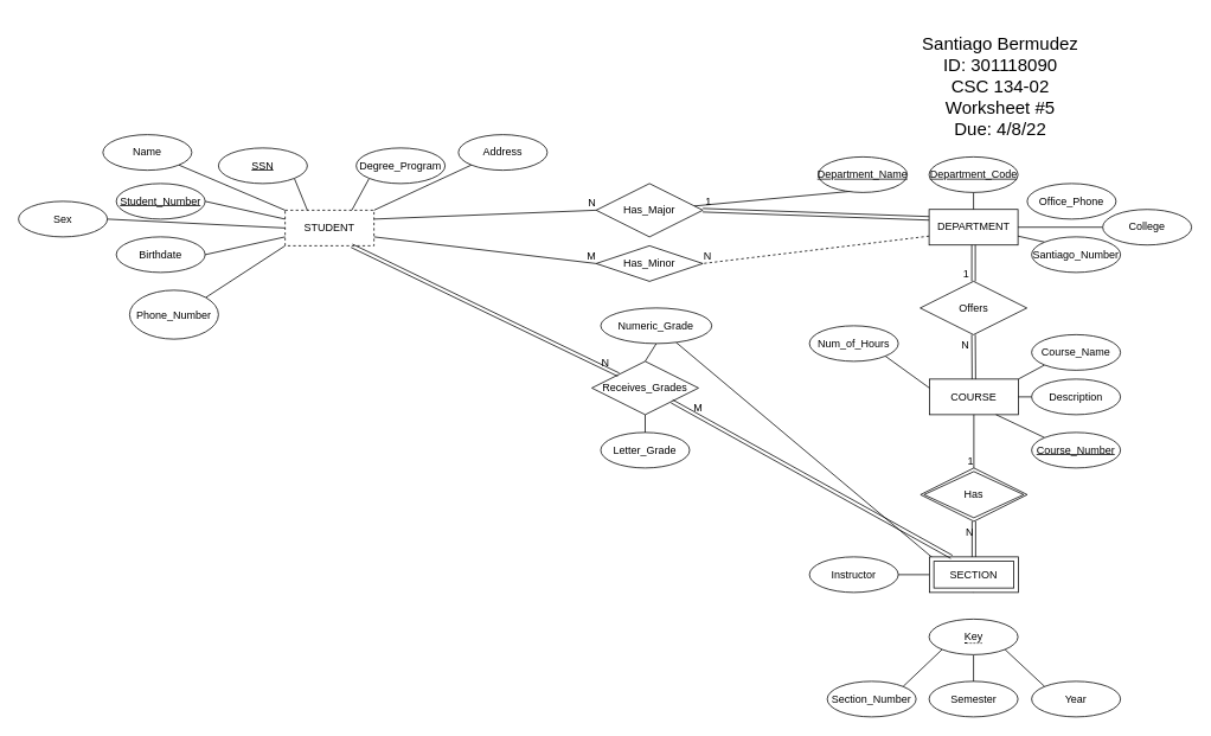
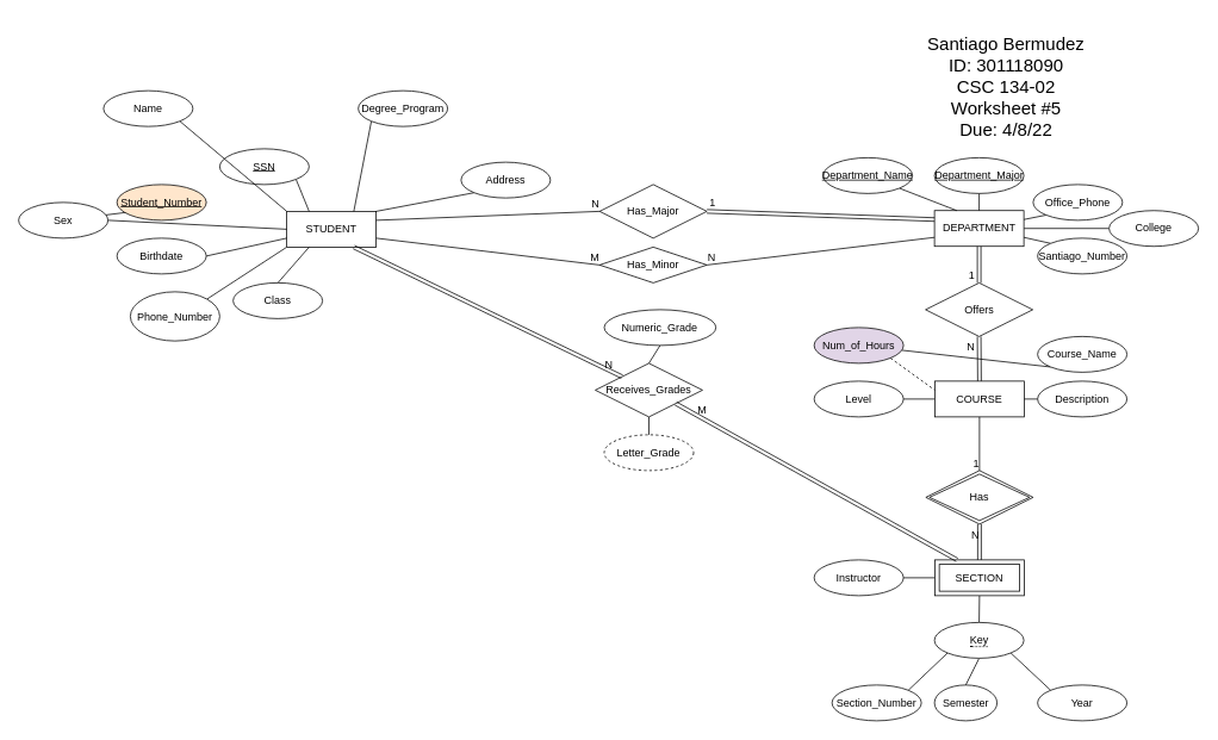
- <mxCell id="7" value="Name" style="ellipse;whiteSpace=wrap;html=1;align=center;" parent="1" vertex="1"><mxGeometry x="115" y="151" width="100" height="40" as="geometry" /></mxCell>
+ <mxCell id="7" value="Name" style="ellipse;whiteSpace=wrap;html=1;align=center;" parent="1" vertex="1"><mxGeometry x="115" y="101" width="100" height="40" as="geometry" /></mxCell>
- <mxCell id="9" value="Address" style="ellipse;whiteSpace=wrap;html=1;align=center;labelBackgroundColor=#ffffff;" parent="1" vertex="1"><mxGeometry x="515" y="151" width="100" height="40" as="geometry" /></mxCell>
+ <mxCell id="9" value="Address" style="ellipse;whiteSpace=wrap;html=1;align=center;labelBackgroundColor=#ffffff;" parent="1" vertex="1"><mxGeometry x="515" y="181" width="100" height="40" as="geometry" /></mxCell>
- <mxCell id="20" value="Degree_Program" style="ellipse;whiteSpace=wrap;html=1;align=center;" parent="1" vertex="1"><mxGeometry x="400" y="166" width="100" height="40" as="geometry" /></mxCell>
+ <mxCell id="20" value="Degree_Program" style="ellipse;whiteSpace=wrap;html=1;align=center;" parent="1" vertex="1"><mxGeometry x="400" y="101" width="100" height="40" as="geometry" /></mxCell>
- <mxCell id="28" value="Department_Code" style="ellipse;whiteSpace=wrap;html=1;align=center;fontStyle=4;" parent="1" vertex="1"><mxGeometry x="1044.64" y="176" width="100" height="40" as="geometry" /></mxCell>
+ <mxCell id="28" value="Department_Major" style="ellipse;whiteSpace=wrap;html=1;align=center;fontStyle=4;" parent="1" vertex="1"><mxGeometry x="1044.64" y="176" width="100" height="40" as="geometry" /></mxCell>
- <mxCell id="25" style="edgeStyle=none;rounded=0;orthogonalLoop=1;jettySize=auto;html=1;exitX=1;exitY=1;exitDx=0;exitDy=0;fontSize=20;endArrow=none;endFill=0;" edge="1" parent="1" source="26" target="56"><mxGeometry relative="1" as="geometry" /></mxCell>
+ <mxCell id="25" style="edgeStyle=none;rounded=0;orthogonalLoop=1;jettySize=auto;html=1;exitX=1;exitY=1;exitDx=0;exitDy=0;entryX=0.25;entryY=0;entryDx=0;entryDy=0;fontSize=20;endArrow=none;endFill=0;" edge="1" parent="1" source="26" target="22"><mxGeometry relative="1" as="geometry" /></mxCell>
- <mxCell id="12" value="Student_Number" style="ellipse;whiteSpace=wrap;html=1;align=center;fontStyle=4;" parent="1" vertex="1"><mxGeometry x="130" y="206" width="100" height="40" as="geometry" /></mxCell>
+ <mxCell id="12" value="Student_Number" style="ellipse;whiteSpace=wrap;html=1;align=center;fontStyle=4;fillColor=#ffe6cc;" parent="1" vertex="1"><mxGeometry x="130" y="206" width="100" height="40" as="geometry" /></mxCell>
- <mxCell id="11" style="edgeStyle=none;rounded=0;orthogonalLoop=1;jettySize=auto;html=1;exitX=1;exitY=0.5;exitDx=0;exitDy=0;entryX=0;entryY=0.25;entryDx=0;entryDy=0;endArrow=none;endFill=0;" parent="1" source="12" target="3" edge="1"><mxGeometry relative="1" as="geometry" /></mxCell>
+ <mxCell id="11" style="edgeStyle=none;rounded=0;orthogonalLoop=1;jettySize=auto;html=1;exitX=1;exitY=0.5;exitDx=0;exitDy=0;endArrow=none;endFill=0;" parent="1" source="12" target="16" edge="1"><mxGeometry relative="1" as="geometry" /></mxCell>
+ <mxCell id="30" style="edgeStyle=none;rounded=0;orthogonalLoop=1;jettySize=auto;html=1;exitX=0;exitY=1;exitDx=0;exitDy=0;entryX=1;entryY=0.25;entryDx=0;entryDy=0;endArrow=none;endFill=0;" parent="1" source="31" target="22" edge="1"><mxGeometry relative="1" as="geometry" /></mxCell>
- <mxCell id="3" value="STUDENT" style="whiteSpace=wrap;html=1;align=center;dashed=1;" parent="1" vertex="1"><mxGeometry x="320" y="236" width="100" height="40" as="geometry" /></mxCell>
+ <mxCell id="3" value="STUDENT" style="whiteSpace=wrap;html=1;align=center;" parent="1" vertex="1"><mxGeometry x="320" y="236" width="100" height="40" as="geometry" /></mxCell>
- <mxCell id="77" value="" style="endArrow=none;html=1;rounded=0;entryX=1;entryY=0.5;entryDx=0;entryDy=0;exitX=0;exitY=0.75;exitDx=0;exitDy=0;dashed=1;" edge="1" parent="1" source="22" target="76"><mxGeometry relative="1" as="geometry"><mxPoint x="830" y="306" as="sourcePoint" /><mxPoint x="990" y="306" as="targetPoint" /></mxGeometry></mxCell>
+ <mxCell id="77" value="" style="endArrow=none;html=1;rounded=0;entryX=1;entryY=0.5;entryDx=0;entryDy=0;exitX=0;exitY=0.75;exitDx=0;exitDy=0;" edge="1" parent="1" source="22" target="76"><mxGeometry relative="1" as="geometry"><mxPoint x="830" y="306" as="sourcePoint" /><mxPoint x="990" y="306" as="targetPoint" /></mxGeometry></mxCell>
+ <mxCell id="17" style="edgeStyle=none;rounded=0;orthogonalLoop=1;jettySize=auto;html=1;exitX=0.5;exitY=0;exitDx=0;exitDy=0;entryX=0.25;entryY=1;entryDx=0;entryDy=0;endArrow=none;endFill=0;" edge="1" parent="1" source="18" target="3"><mxGeometry relative="1" as="geometry" /></mxCell>
+ <mxCell id="18" value="Class" style="ellipse;whiteSpace=wrap;html=1;align=center;" parent="1" vertex="1"><mxGeometry x="260" y="316" width="100" height="40" as="geometry" /></mxCell>
- <mxCell id="41" value="Num_of_Hours" style="ellipse;whiteSpace=wrap;html=1;align=center;" parent="1" vertex="1"><mxGeometry x="910" y="366" width="100" height="40" as="geometry" /></mxCell>
+ <mxCell id="41" value="Num_of_Hours" style="ellipse;whiteSpace=wrap;html=1;align=center;fillColor=#e1d5e7;" parent="1" vertex="1"><mxGeometry x="910" y="366" width="100" height="40" as="geometry" /></mxCell>
- <mxCell id="40" style="edgeStyle=none;rounded=0;orthogonalLoop=1;jettySize=auto;html=1;exitX=1;exitY=1;exitDx=0;exitDy=0;entryX=0;entryY=0.25;entryDx=0;entryDy=0;endArrow=none;endFill=0;" edge="1" parent="1" source="41" target="33"><mxGeometry relative="1" as="geometry" /></mxCell>
+ <mxCell id="40" style="edgeStyle=none;rounded=0;orthogonalLoop=1;jettySize=auto;html=1;exitX=1;exitY=1;exitDx=0;exitDy=0;entryX=0;entryY=0.25;entryDx=0;entryDy=0;endArrow=none;endFill=0;dashed=1;" edge="1" parent="1" source="41" target="33"><mxGeometry relative="1" as="geometry" /></mxCell>
- <mxCell id="34" style="edgeStyle=none;rounded=0;orthogonalLoop=1;jettySize=auto;html=1;exitX=0;exitY=1;exitDx=0;exitDy=0;entryX=1;entryY=0;entryDx=0;entryDy=0;endArrow=none;endFill=0;" parent="1" source="35" target="33" edge="1"><mxGeometry relative="1" as="geometry" /></mxCell>
+ <mxCell id="34" style="edgeStyle=none;rounded=0;orthogonalLoop=1;jettySize=auto;html=1;exitX=0;exitY=1;exitDx=0;exitDy=0;endArrow=none;endFill=0;" parent="1" source="35" target="41" edge="1"><mxGeometry relative="1" as="geometry" /></mxCell>
+ <mxCell id="42" value="Level" style="ellipse;whiteSpace=wrap;html=1;align=center;" parent="1" vertex="1"><mxGeometry x="910" y="426" width="100" height="40" as="geometry" /></mxCell>
+ <mxCell id="32" style="edgeStyle=none;rounded=0;orthogonalLoop=1;jettySize=auto;html=1;exitX=0;exitY=0.5;exitDx=0;exitDy=0;entryX=1;entryY=0.5;entryDx=0;entryDy=0;endArrow=none;endFill=0;" edge="1" parent="1" source="33" target="42"><mxGeometry relative="1" as="geometry" /></mxCell>
- <mxCell id="38" style="edgeStyle=none;rounded=0;orthogonalLoop=1;jettySize=auto;html=1;exitX=0;exitY=0;exitDx=0;exitDy=0;entryX=0.75;entryY=1;entryDx=0;entryDy=0;endArrow=none;endFill=0;" parent="1" source="39" target="33" edge="1"><mxGeometry relative="1" as="geometry" /></mxCell>
- <mxCell id="46" style="edgeStyle=none;rounded=0;orthogonalLoop=1;jettySize=auto;html=1;exitX=0.5;exitY=1;exitDx=0;exitDy=0;endArrow=none;endFill=0;" edge="1" parent="1" source="47" target="55"><mxGeometry relative="1" as="geometry" /></mxCell>
+ <mxCell id="46" style="edgeStyle=none;rounded=0;orthogonalLoop=1;jettySize=auto;html=1;exitX=0.5;exitY=1;exitDx=0;exitDy=0;entryX=0.5;entryY=0;entryDx=0;entryDy=0;endArrow=none;endFill=0;" edge="1" parent="1" source="47" target="75"><mxGeometry relative="1" as="geometry" /></mxCell>
- <mxCell id="53" value="Letter_Grade" style="ellipse;whiteSpace=wrap;html=1;align=center;" parent="1" vertex="1"><mxGeometry x="675.16" y="486" width="100" height="40" as="geometry" /></mxCell>
+ <mxCell id="53" value="Letter_Grade" style="ellipse;whiteSpace=wrap;html=1;align=center;dashed=1;" parent="1" vertex="1"><mxGeometry x="675.16" y="486" width="100" height="40" as="geometry" /></mxCell>
- <mxCell id="39" value="Course_Number" style="ellipse;whiteSpace=wrap;html=1;align=center;fontStyle=4;" parent="1" vertex="1"><mxGeometry x="1160" y="486" width="100" height="40" as="geometry" /></mxCell>
- <mxCell id="81" value="Semester" style="ellipse;whiteSpace=wrap;html=1;align=center;" vertex="1" parent="1"><mxGeometry x="1044.64" y="766" width="100" height="40" as="geometry" /></mxCell>
+ <mxCell id="81" value="Semester" style="ellipse;whiteSpace=wrap;html=1;align=center;" vertex="1" parent="1"><mxGeometry x="1044.64" y="766" width="70" height="40" as="geometry" /></mxCell>
